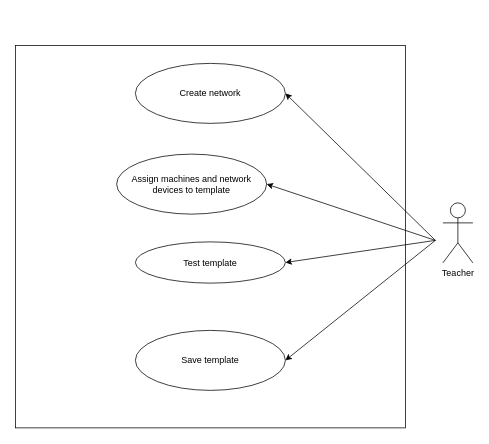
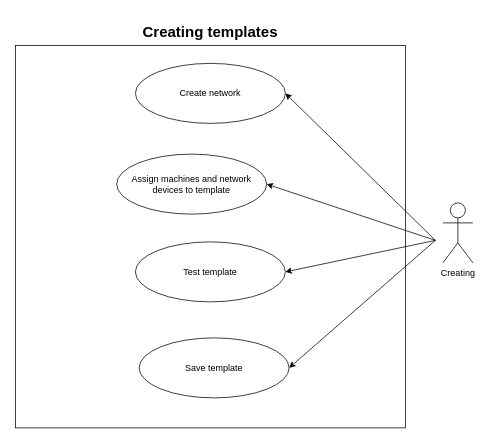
+ <mxCell id="4" value="Creating templates" style="text;align=center;fontStyle=1;verticalAlign=middle;spacingLeft=3;spacingRight=3;strokeColor=none;rotatable=0;points=[[0,0.5],[1,0.5]];portConstraint=eastwest;fontSize=20;" parent="1" vertex="1"><mxGeometry x="180" width="200" height="40" as="geometry" y="20" /></mxCell>
- <mxCell id="6" value="Test template" style="ellipse;whiteSpace=wrap;html=1;" parent="1" vertex="1"><mxGeometry x="180" y="322" width="200" height="55" as="geometry" /></mxCell>
+ <mxCell id="6" value="Test template" style="ellipse;whiteSpace=wrap;html=1;" parent="1" vertex="1"><mxGeometry x="180" y="322" width="200" height="80" as="geometry" /></mxCell>
- <mxCell id="8" value="Teacher" style="shape=umlActor;verticalLabelPosition=bottom;labelBackgroundColor=#ffffff;verticalAlign=top;html=1;" parent="1" vertex="1"><mxGeometry x="590" y="270" width="40" height="80" as="geometry" /></mxCell>
+ <mxCell id="8" value="Creating" style="shape=umlActor;verticalLabelPosition=bottom;labelBackgroundColor=#ffffff;verticalAlign=top;html=1;" parent="1" vertex="1"><mxGeometry x="590" y="270" width="40" height="80" as="geometry" /></mxCell>
- <mxCell id="7" value="Save template" style="ellipse;whiteSpace=wrap;html=1;" parent="1" vertex="1"><mxGeometry x="180" y="440" width="200" height="80" as="geometry" /></mxCell>
+ <mxCell id="7" value="Save template" style="ellipse;whiteSpace=wrap;html=1;" parent="1" vertex="1"><mxGeometry x="185" y="450" width="200" height="80" as="geometry" /></mxCell>
